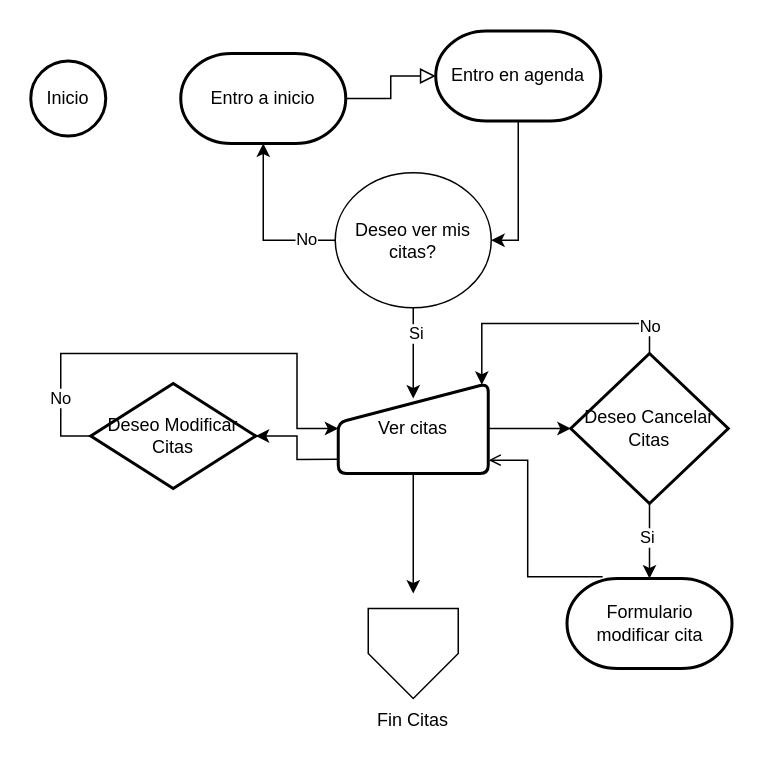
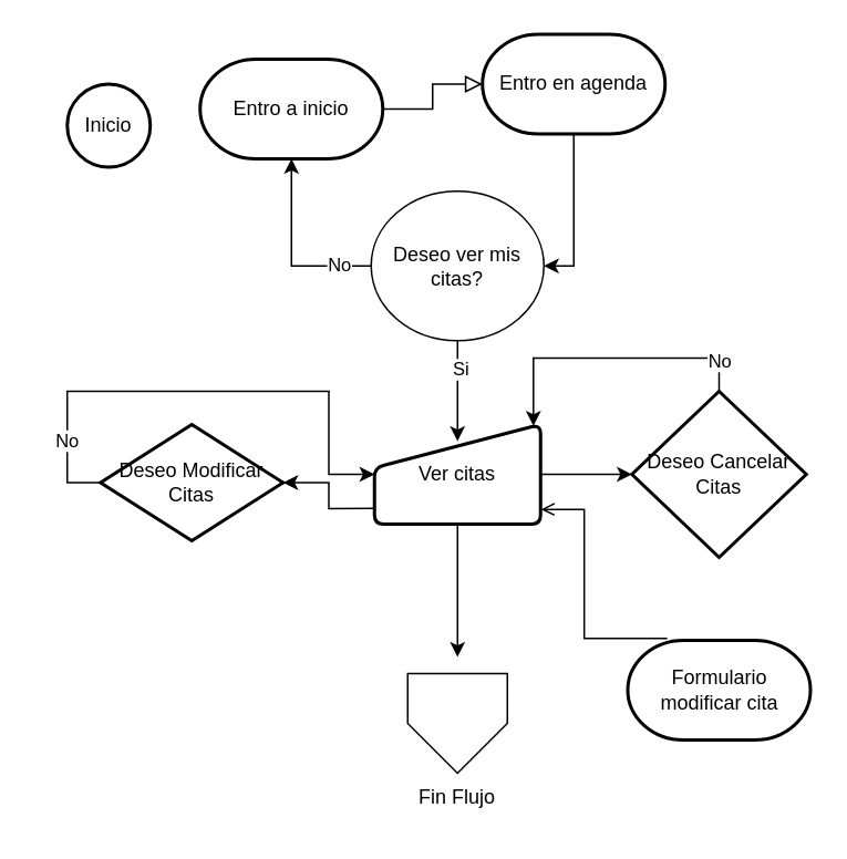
- <mxCell id="2" value="Inicio" style="strokeWidth=2;html=1;shape=mxgraph.flowchart.start_2;whiteSpace=wrap;" parent="1" vertex="1"><mxGeometry x="20" y="40" width="50" height="50" as="geometry" /></mxCell>
+ <mxCell id="2" value="Inicio" style="strokeWidth=2;html=1;shape=mxgraph.flowchart.start_2;whiteSpace=wrap;" parent="1" vertex="1"><mxGeometry x="40" y="50" width="50" height="50" as="geometry" /></mxCell>
- <mxCell id="22" value="" style="edgeStyle=orthogonalEdgeStyle;rounded=0;orthogonalLoop=1;jettySize=auto;html=1;exitX=0.5;exitY=1;exitDx=0;exitDy=0;exitPerimeter=0;entryX=0.5;entryY=0;entryDx=0;entryDy=0;entryPerimeter=0;" parent="1" source="16" target="21" edge="1"><mxGeometry relative="1" as="geometry"><mxPoint x="437" y="345" as="sourcePoint" /><mxPoint x="430" y="385" as="targetPoint" /></mxGeometry></mxCell>
- <mxCell id="23" value="Si" style="edgeLabel;html=1;align=center;verticalAlign=middle;resizable=0;points=[];" parent="22" vertex="1" connectable="0"><mxGeometry x="-0.12" y="-2" relative="1" as="geometry"><mxPoint as="offset" /></mxGeometry></mxCell>
- <mxCell id="27" value="Fin Citas" style="text;html=1;align=center;verticalAlign=middle;whiteSpace=wrap;rounded=0;" parent="1" vertex="1"><mxGeometry x="245" y="465" width="60" height="30" as="geometry" /></mxCell>
+ <mxCell id="27" value="Fin Flujo" style="text;html=1;align=center;verticalAlign=middle;whiteSpace=wrap;rounded=0;" parent="1" vertex="1"><mxGeometry x="245" y="465" width="60" height="30" as="geometry" /></mxCell>
